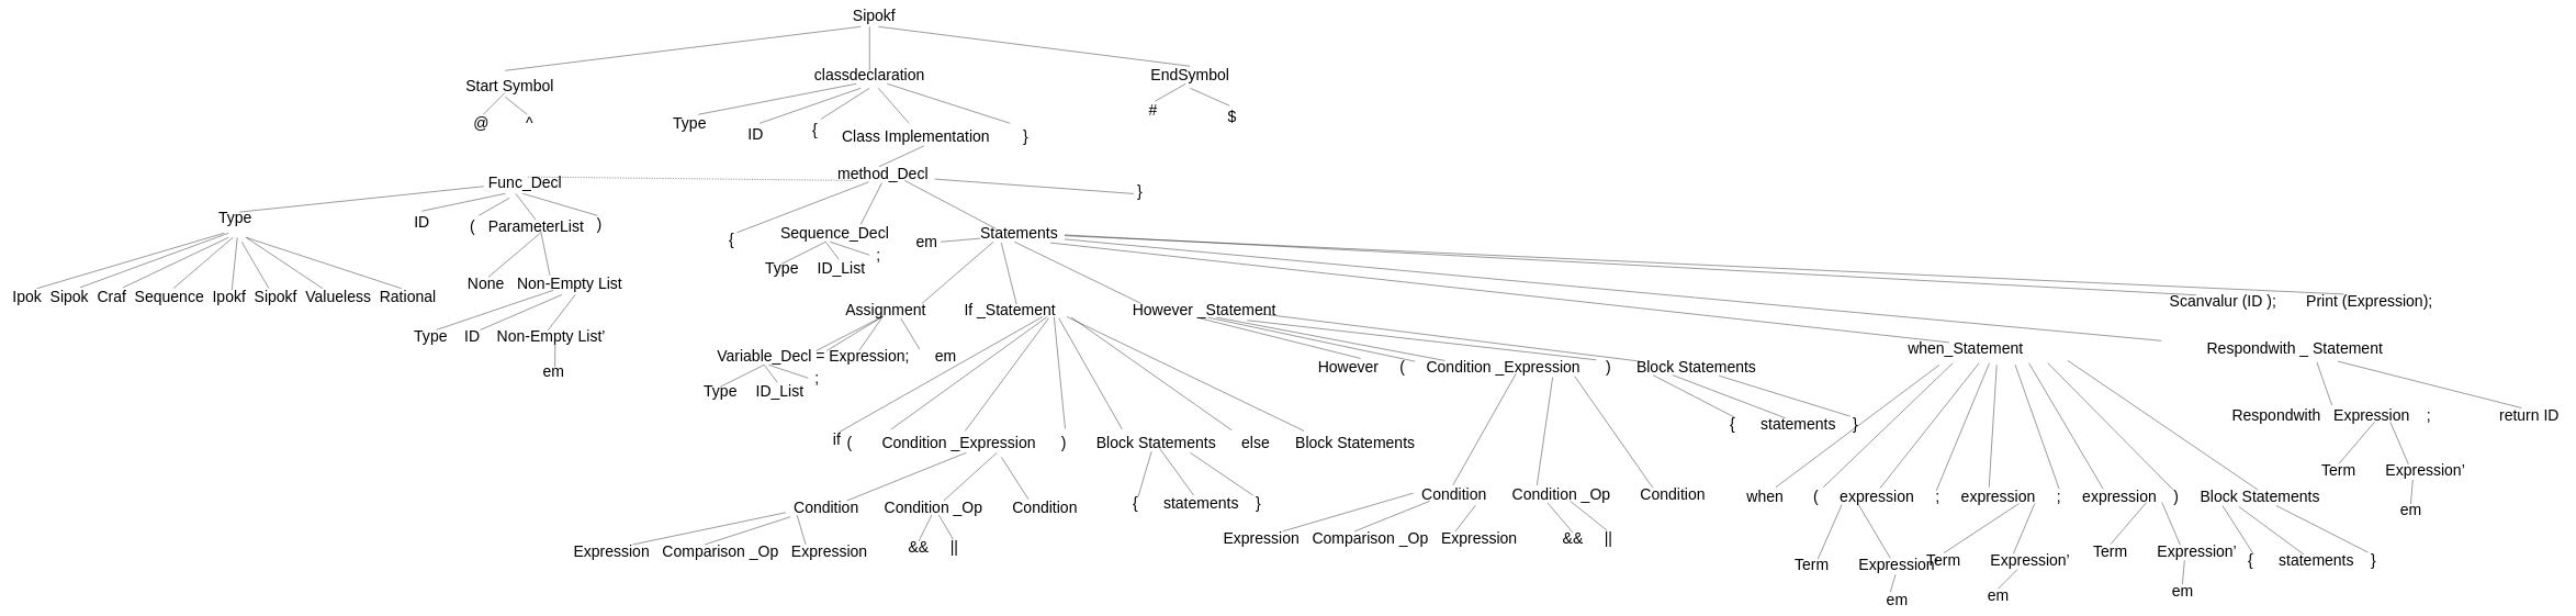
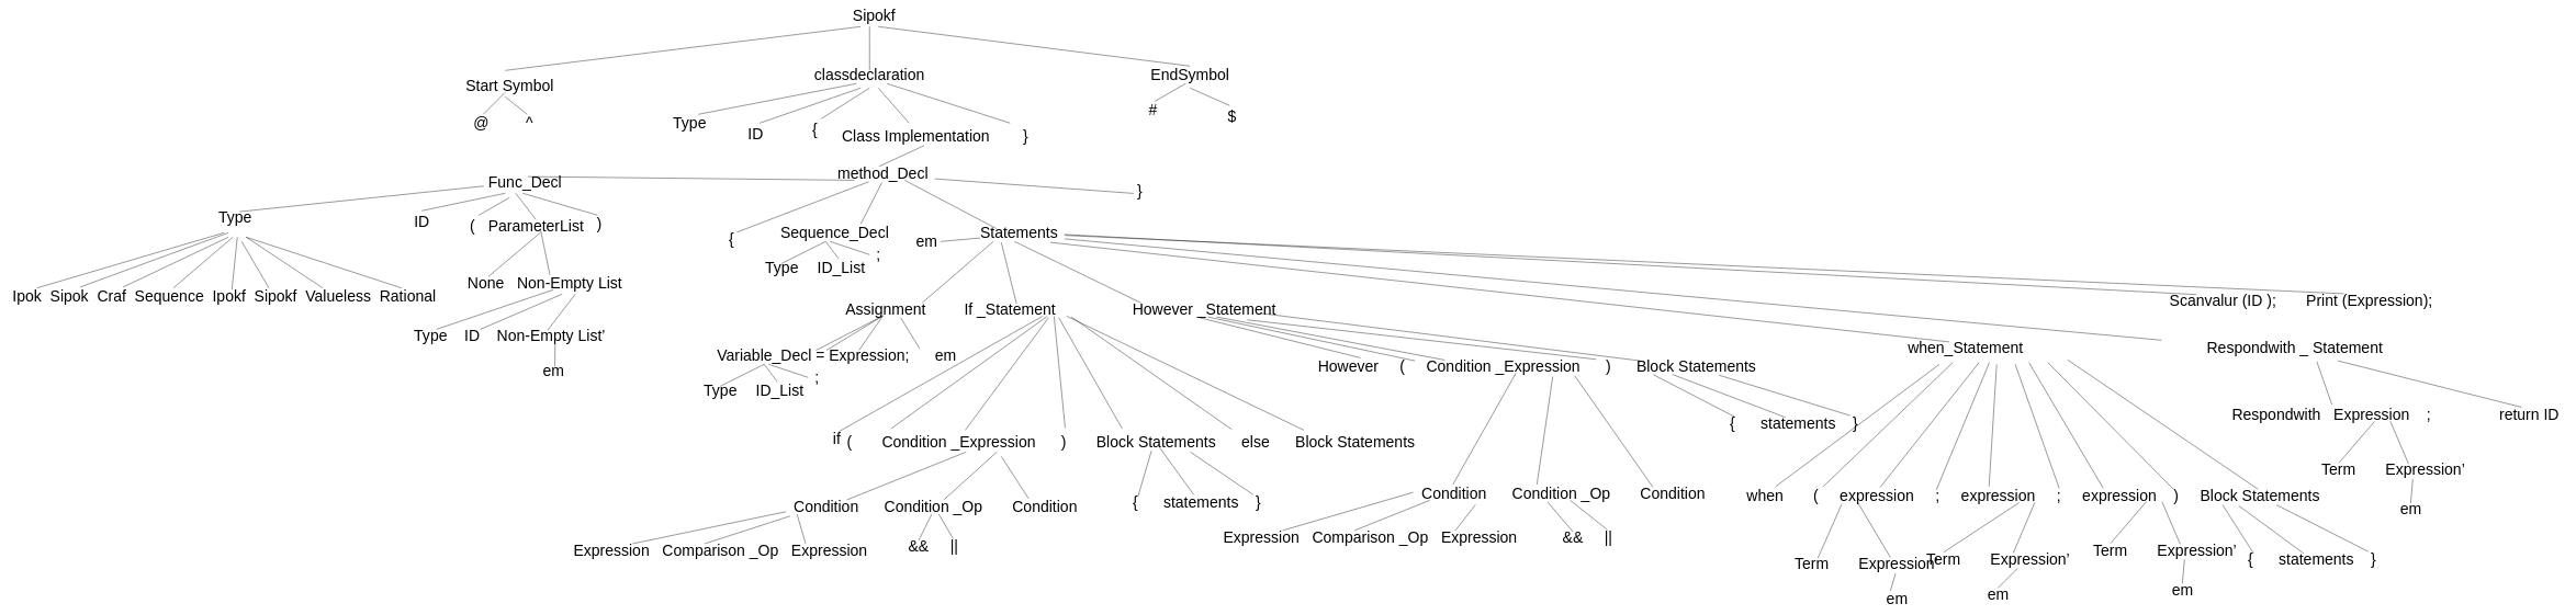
- <mxCell id="21" value="" style="endArrow=none;html=1;entryX=0.205;entryY=1.011;entryDx=0;entryDy=0;entryPerimeter=0;exitX=0.537;exitY=0.067;exitDx=0;exitDy=0;exitPerimeter=0;dashed=1;" edge="1" parent="1" source="30" target="20"><mxGeometry width="50" height="50" relative="1" as="geometry"><mxPoint x="1390" y="500" as="sourcePoint" /><mxPoint x="2000" y="420" as="targetPoint" /></mxGeometry></mxCell>
+ <mxCell id="21" value="" style="endArrow=none;html=1;entryX=0.205;entryY=1.011;entryDx=0;entryDy=0;entryPerimeter=0;exitX=0.537;exitY=0.067;exitDx=0;exitDy=0;exitPerimeter=0;" edge="1" parent="1" source="30" target="20"><mxGeometry width="50" height="50" relative="1" as="geometry"><mxPoint x="1390" y="500" as="sourcePoint" /><mxPoint x="2000" y="420" as="targetPoint" /></mxGeometry></mxCell>
